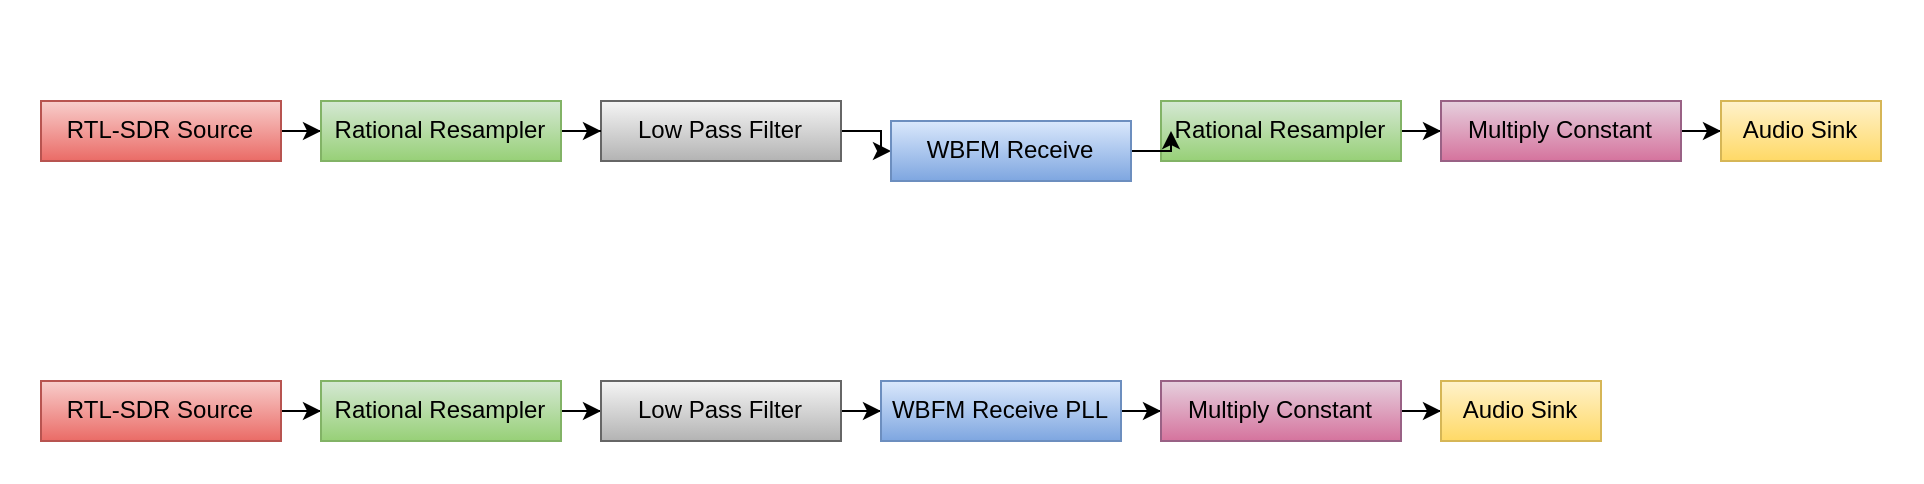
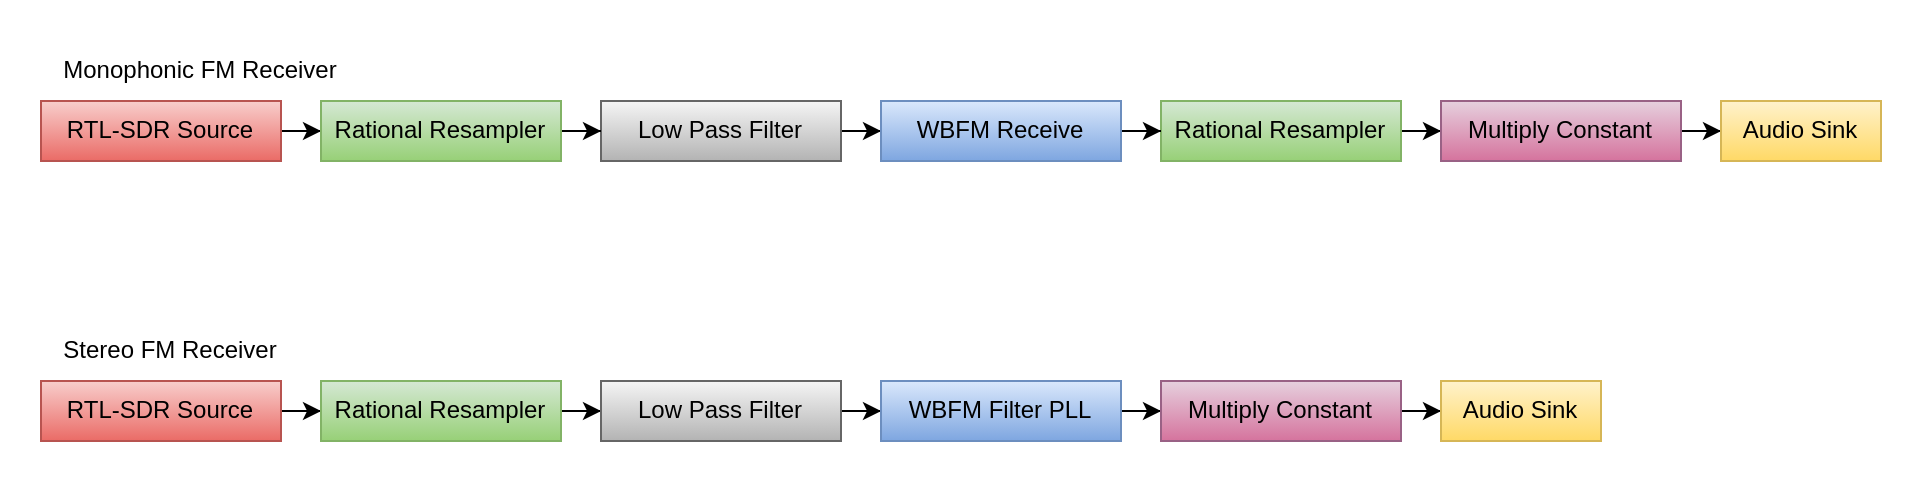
+ <mxCell id="26" value="Monophonic FM Receiver" style="text;html=1;strokeColor=none;fillColor=none;align=center;verticalAlign=middle;whiteSpace=wrap;rounded=0;" vertex="1" parent="1"><mxGeometry x="20" width="160" height="30" as="geometry" y="20" /></mxCell>
- <mxCell id="11" value="WBFM Receive" style="rounded=0;whiteSpace=wrap;html=1;fillColor=#dae8fc;strokeColor=#6c8ebf;gradientColor=#7ea6e0;" vertex="1" parent="1"><mxGeometry x="445" y="60" width="120" height="30" as="geometry" /></mxCell>
+ <mxCell id="11" value="WBFM Receive" style="rounded=0;whiteSpace=wrap;html=1;fillColor=#dae8fc;strokeColor=#6c8ebf;gradientColor=#7ea6e0;" vertex="1" parent="1"><mxGeometry x="440" y="50" width="120" height="30" as="geometry" /></mxCell>
+ <mxCell id="27" value="Stereo FM Receiver" style="text;html=1;strokeColor=none;fillColor=none;align=center;verticalAlign=middle;whiteSpace=wrap;rounded=0;" vertex="1" parent="1"><mxGeometry x="20" y="160" width="130" height="30" as="geometry" /></mxCell>
- <mxCell id="22" value="WBFM Receive PLL" style="rounded=0;whiteSpace=wrap;html=1;fillColor=#dae8fc;strokeColor=#6c8ebf;gradientColor=#7ea6e0;" vertex="1" parent="1"><mxGeometry x="440" y="190" width="120" height="30" as="geometry" /></mxCell>
+ <mxCell id="22" value="WBFM Filter PLL" style="rounded=0;whiteSpace=wrap;html=1;fillColor=#dae8fc;strokeColor=#6c8ebf;gradientColor=#7ea6e0;" vertex="1" parent="1"><mxGeometry x="440" y="190" width="120" height="30" as="geometry" /></mxCell>
